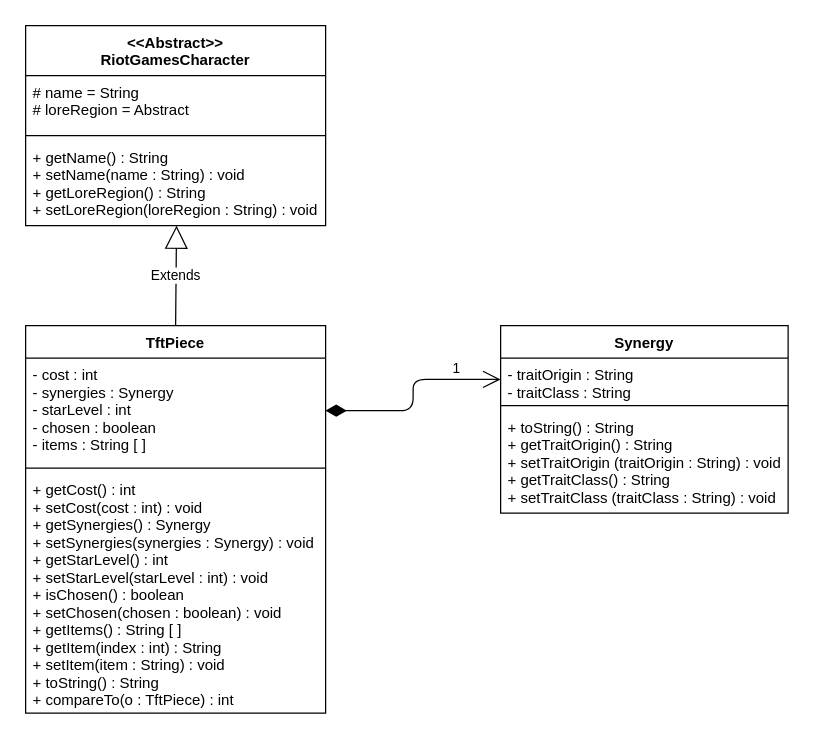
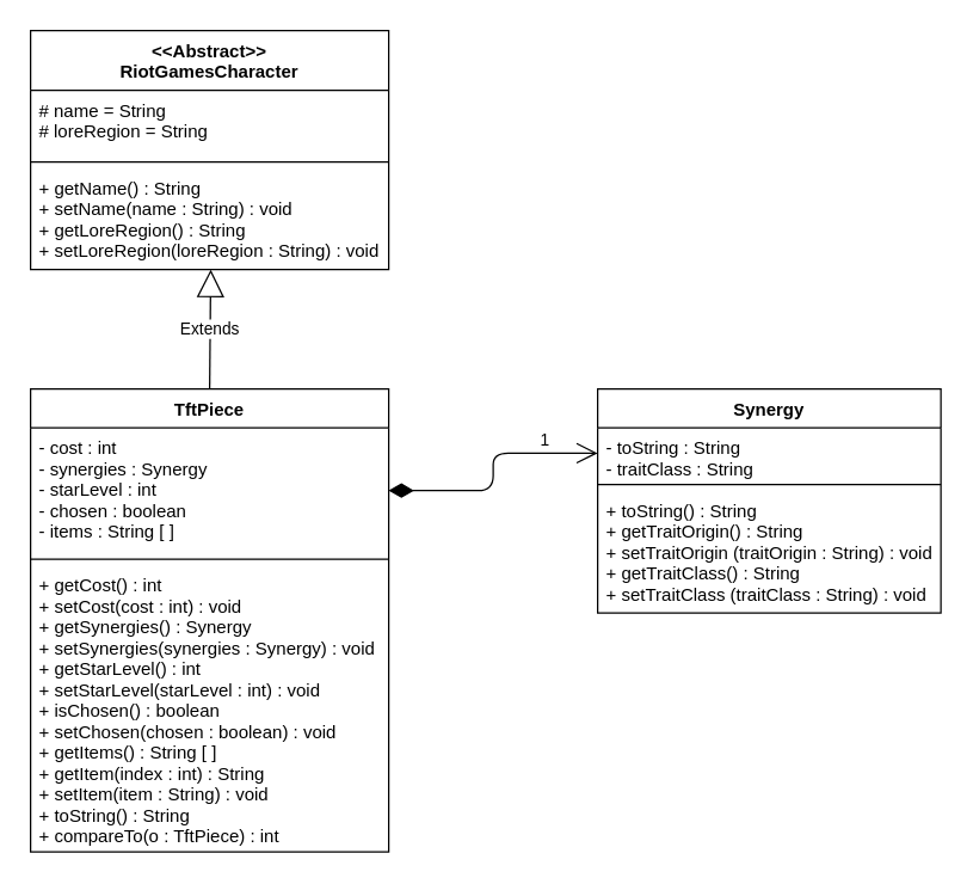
- <mxCell id="3" value="# name = String&#10;# loreRegion = Abstract" style="text;strokeColor=none;fillColor=none;align=left;verticalAlign=top;spacingLeft=4;spacingRight=4;overflow=hidden;rotatable=0;points=[[0,0.5],[1,0.5]];portConstraint=eastwest;" parent="2" vertex="1"><mxGeometry y="40" width="240" height="44" as="geometry" /></mxCell>
+ <mxCell id="3" value="# name = String&#10;# loreRegion = String" style="text;strokeColor=none;fillColor=none;align=left;verticalAlign=top;spacingLeft=4;spacingRight=4;overflow=hidden;rotatable=0;points=[[0,0.5],[1,0.5]];portConstraint=eastwest;" parent="2" vertex="1"><mxGeometry y="40" width="240" height="44" as="geometry" /></mxCell>
- <mxCell id="12" value="- traitOrigin : String&#10;- traitClass : String" style="text;strokeColor=none;fillColor=none;align=left;verticalAlign=top;spacingLeft=4;spacingRight=4;overflow=hidden;rotatable=0;points=[[0,0.5],[1,0.5]];portConstraint=eastwest;" parent="11" vertex="1"><mxGeometry y="26" width="230" height="34" as="geometry" /></mxCell>
+ <mxCell id="12" value="- toString : String&#10;- traitClass : String" style="text;strokeColor=none;fillColor=none;align=left;verticalAlign=top;spacingLeft=4;spacingRight=4;overflow=hidden;rotatable=0;points=[[0,0.5],[1,0.5]];portConstraint=eastwest;" parent="11" vertex="1"><mxGeometry y="26" width="230" height="34" as="geometry" /></mxCell>
